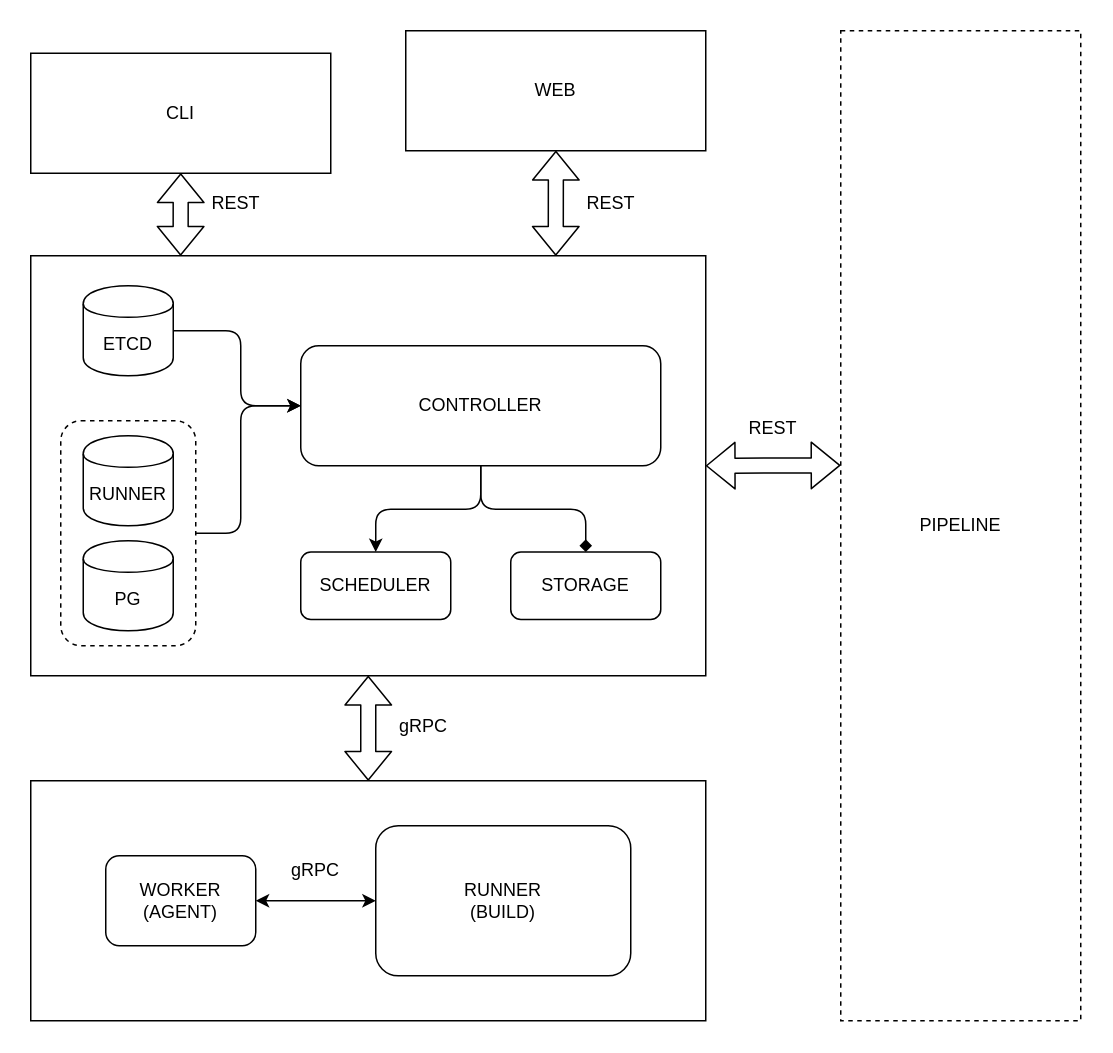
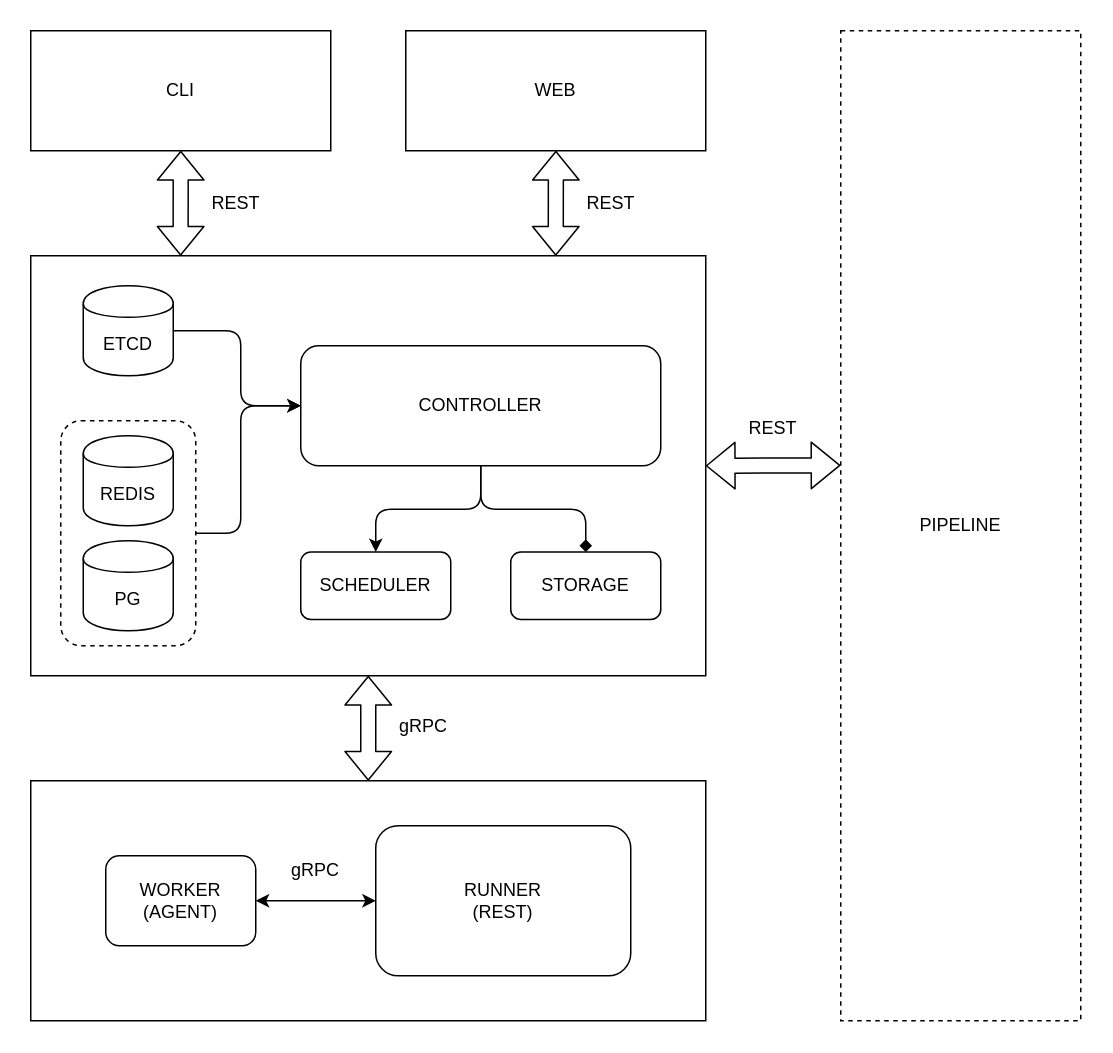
- <mxCell id="8" value="CLI" style="rounded=0;whiteSpace=wrap;html=1;" parent="1" vertex="1"><mxGeometry x="20" y="35" width="200" height="80" as="geometry" /></mxCell>
+ <mxCell id="8" value="CLI" style="rounded=0;whiteSpace=wrap;html=1;" parent="1" vertex="1"><mxGeometry x="20" y="20" width="200" height="80" as="geometry" /></mxCell>
- <mxCell id="21" value="&lt;font style=&quot;font-size: 12px&quot;&gt;RUNNER&lt;/font&gt;" style="shape=cylinder;whiteSpace=wrap;html=1;boundedLbl=1;backgroundOutline=1;" parent="1" vertex="1"><mxGeometry x="55" y="290" width="60" height="60" as="geometry" /></mxCell>
+ <mxCell id="21" value="&lt;font style=&quot;font-size: 12px&quot;&gt;REDIS&lt;/font&gt;" style="shape=cylinder;whiteSpace=wrap;html=1;boundedLbl=1;backgroundOutline=1;" parent="1" vertex="1"><mxGeometry x="55" y="290" width="60" height="60" as="geometry" /></mxCell>
- <mxCell id="6" value="RUNNER&lt;br&gt;(BUILD)" style="rounded=1;whiteSpace=wrap;html=1;" parent="1" vertex="1"><mxGeometry x="250" y="550" width="170" height="100" as="geometry" /></mxCell>
+ <mxCell id="6" value="RUNNER&lt;br&gt;(REST)" style="rounded=1;whiteSpace=wrap;html=1;" parent="1" vertex="1"><mxGeometry x="250" y="550" width="170" height="100" as="geometry" /></mxCell>
